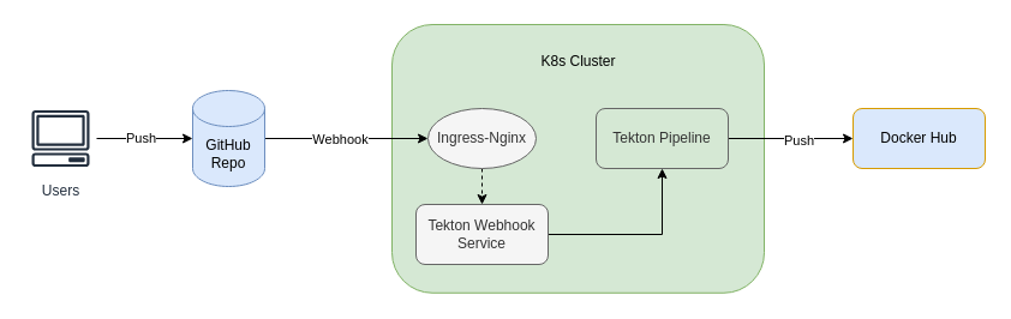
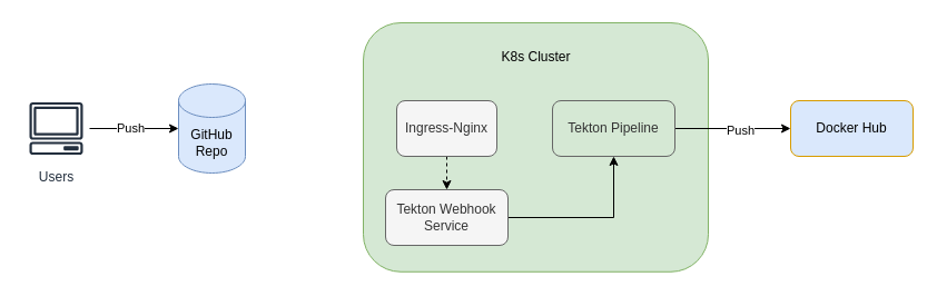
- <mxCell id="3" style="edgeStyle=orthogonalEdgeStyle;rounded=0;orthogonalLoop=1;jettySize=auto;html=1;exitX=1;exitY=0.5;exitDx=0;exitDy=0;entryX=0;entryY=0.5;entryDx=0;entryDy=0;exitPerimeter=0;" edge="1" parent="1" source="17" target="10"><mxGeometry relative="1" as="geometry"><mxPoint x="230" y="115" as="sourcePoint" /><mxPoint x="350" y="115" as="targetPoint" /></mxGeometry></mxCell>
- <mxCell id="4" value="Webhook" style="edgeLabel;html=1;align=center;verticalAlign=middle;resizable=0;points=[];" vertex="1" connectable="0" parent="3"><mxGeometry x="-0.083" relative="1" as="geometry"><mxPoint as="offset" /></mxGeometry></mxCell>
- <mxCell id="10" value="Ingress-Nginx" style="ellipse;whiteSpace=wrap;html=1;fillColor=#f5f5f5;fontColor=#333333;strokeColor=#666666;" vertex="1" parent="1"><mxGeometry x="356" y="90" width="90" height="50" as="geometry" /></mxCell>
+ <mxCell id="10" value="Ingress-Nginx" style="rounded=1;whiteSpace=wrap;html=1;fillColor=#f5f5f5;fontColor=#333333;strokeColor=#666666;" vertex="1" parent="1"><mxGeometry x="356" y="90" width="90" height="50" as="geometry" /></mxCell>
